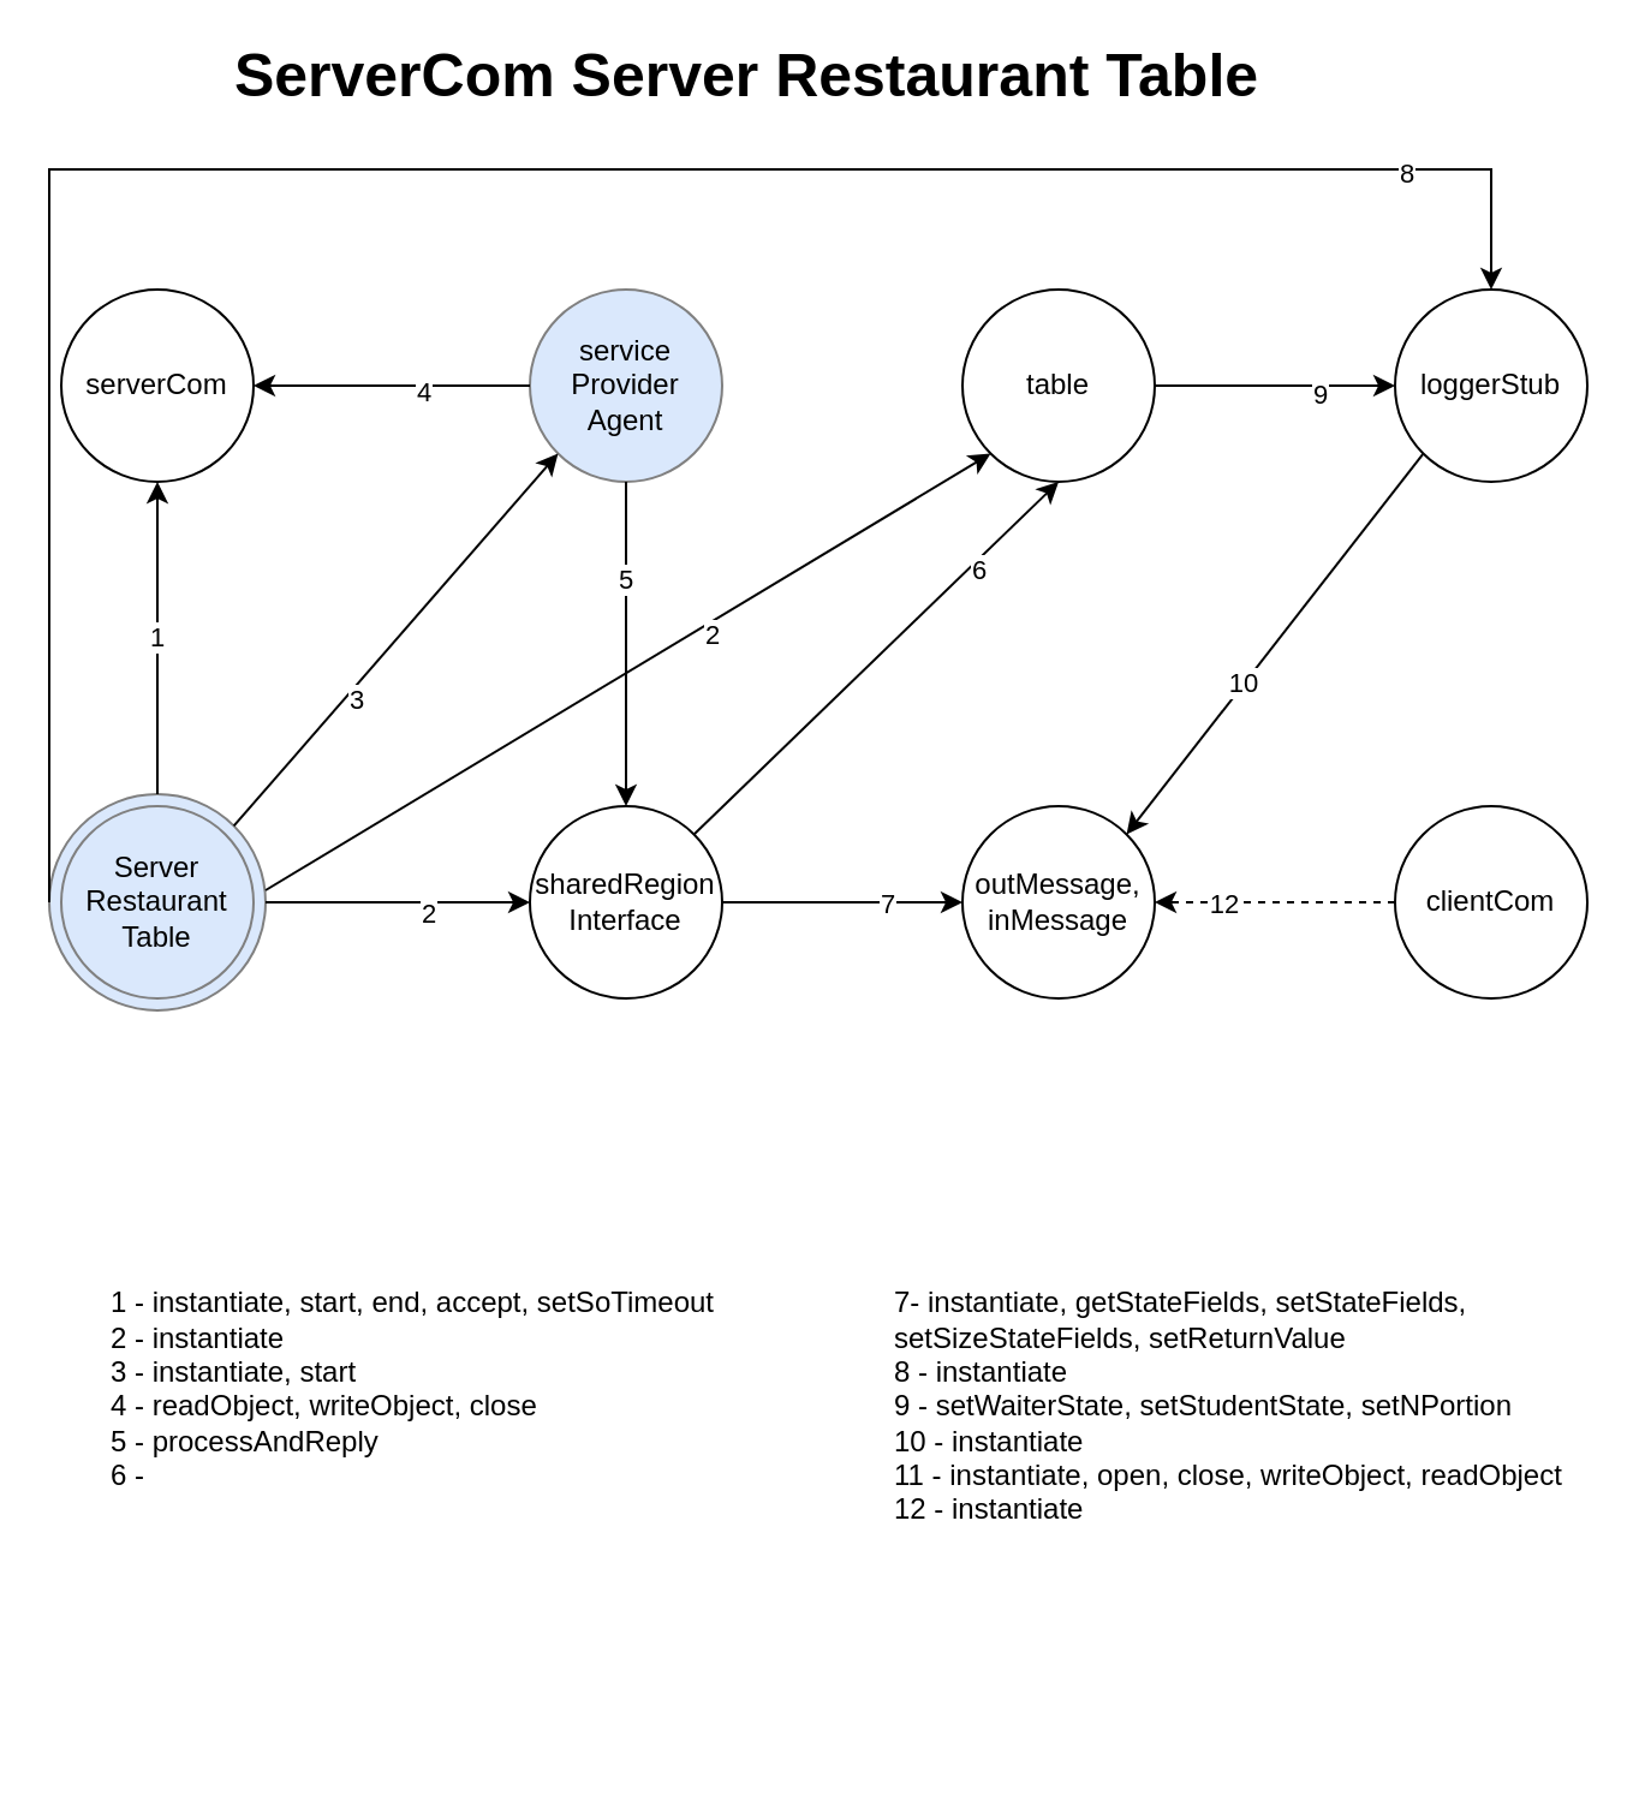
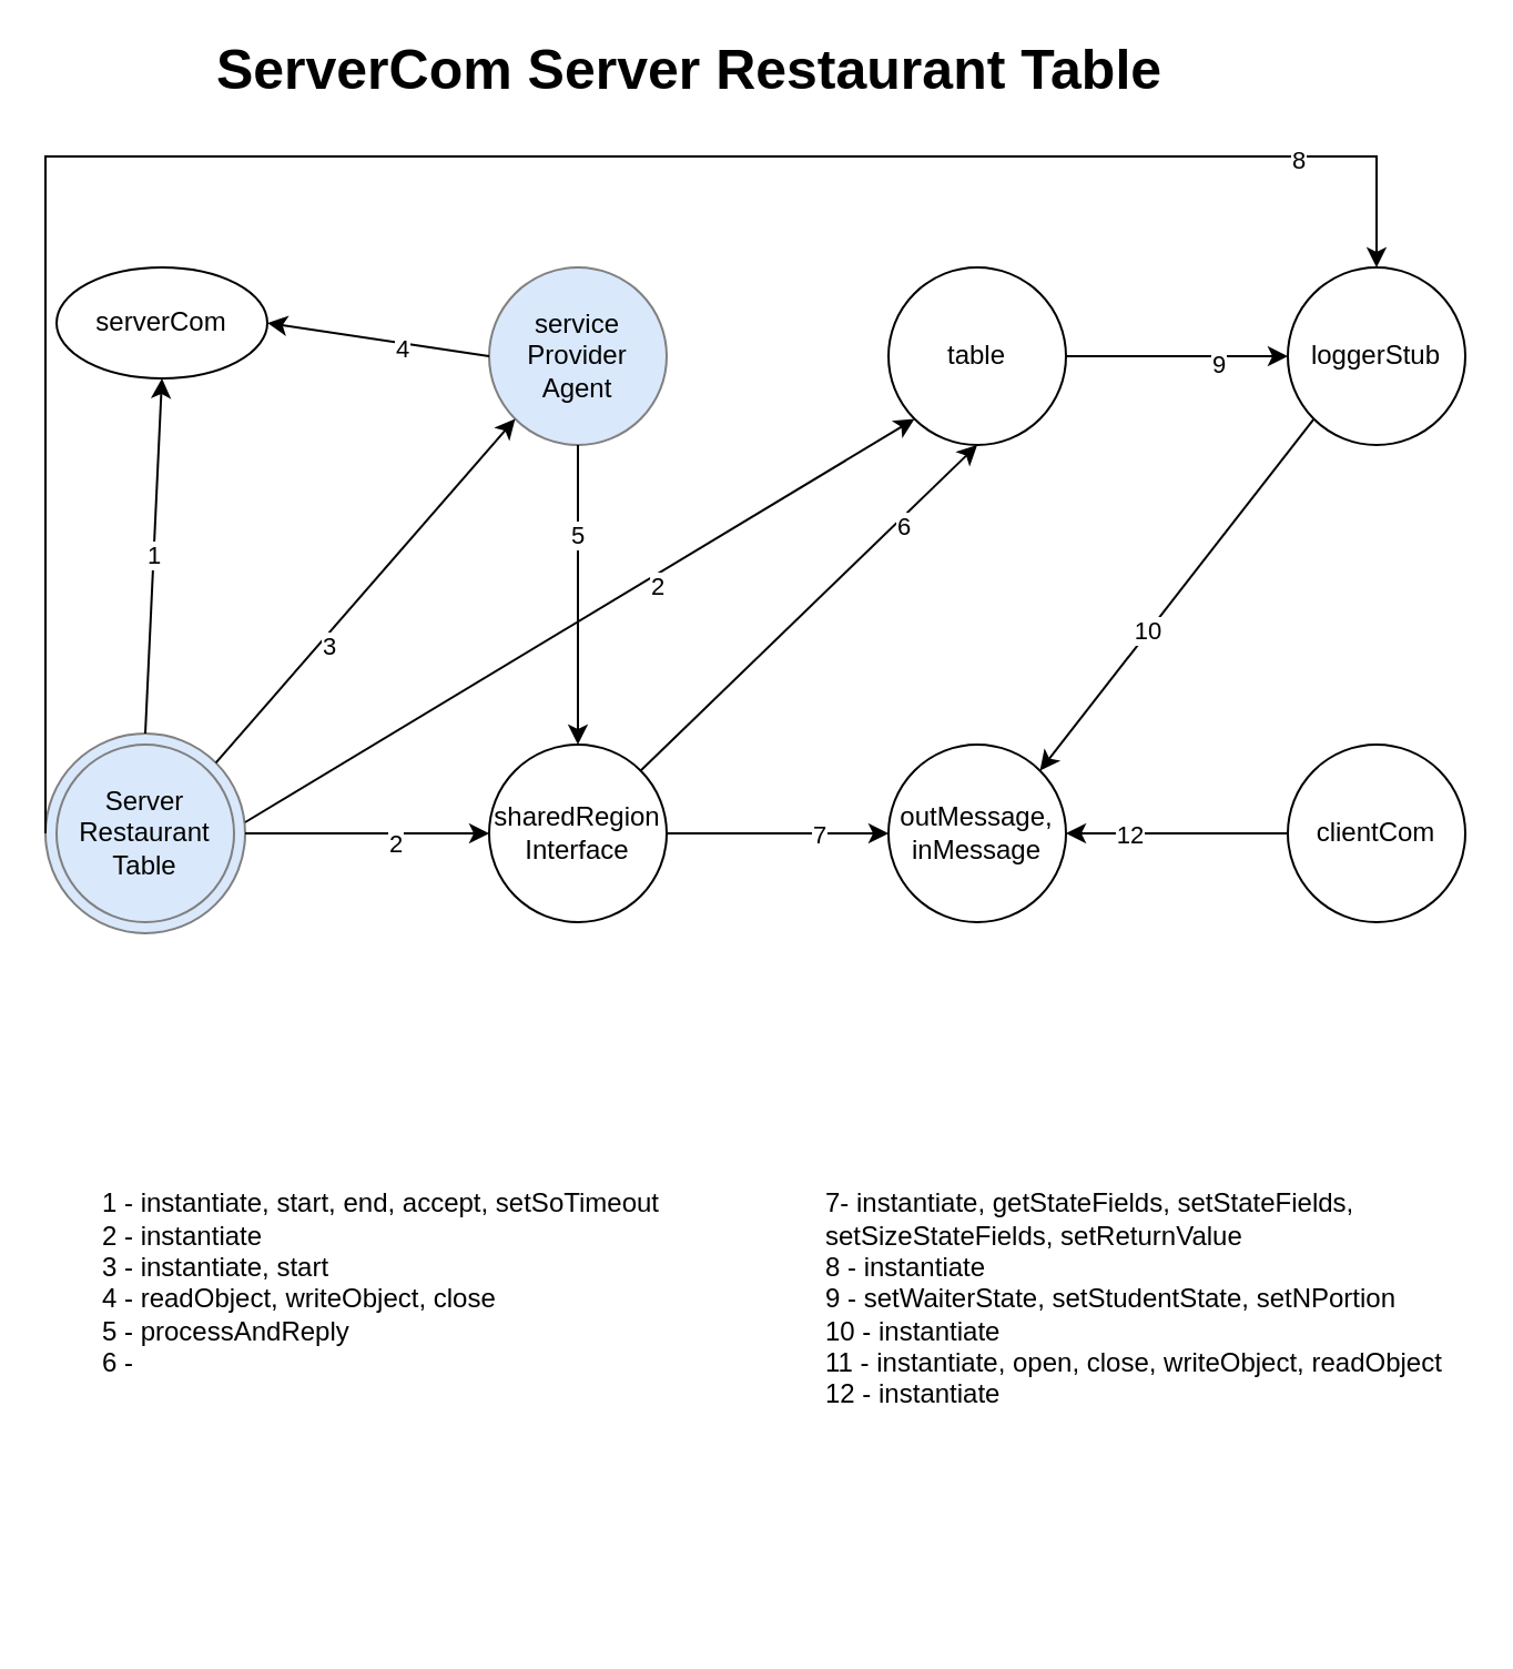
- <mxCell id="3" value="serverCom" style="ellipse;whiteSpace=wrap;html=1;" parent="1" vertex="1"><mxGeometry x="25" y="120" width="80" height="80" as="geometry" /></mxCell>
+ <mxCell id="3" value="serverCom" style="ellipse;whiteSpace=wrap;html=1;" parent="1" vertex="1"><mxGeometry x="25" y="120" width="95" height="50" as="geometry" /></mxCell>
- <mxCell id="33" value="" style="endArrow=classic;html=1;rounded=0;exitX=0;exitY=0.5;exitDx=0;exitDy=0;entryX=1;entryY=0.5;entryDx=0;entryDy=0;dashed=1;" edge="1" parent="1" source="13" target="10"><mxGeometry width="50" height="50" relative="1" as="geometry"><mxPoint x="420" y="520" as="sourcePoint" /><mxPoint x="470" y="470" as="targetPoint" /></mxGeometry></mxCell>
+ <mxCell id="33" value="" style="endArrow=classic;html=1;rounded=0;exitX=0;exitY=0.5;exitDx=0;exitDy=0;entryX=1;entryY=0.5;entryDx=0;entryDy=0;" edge="1" parent="1" source="13" target="10"><mxGeometry width="50" height="50" relative="1" as="geometry"><mxPoint x="420" y="520" as="sourcePoint" /><mxPoint x="470" y="470" as="targetPoint" /></mxGeometry></mxCell>
